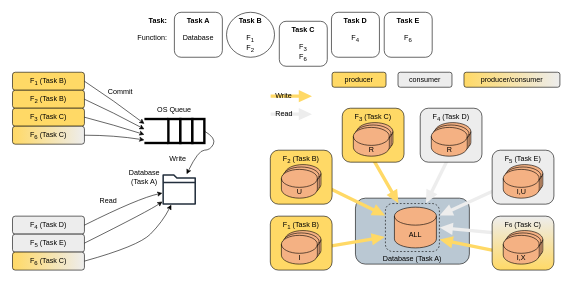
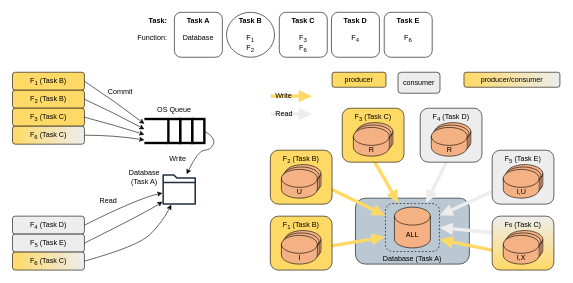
- <mxCell id="84" value="&lt;b&gt;Task C&lt;/b&gt;&lt;div&gt;&lt;br&gt;&lt;/div&gt;&lt;div&gt;F&lt;sub&gt;3&lt;/sub&gt;&lt;/div&gt;&lt;div&gt;F&lt;sub&gt;6&lt;/sub&gt;&lt;br&gt;&lt;/div&gt;" style="rounded=1;whiteSpace=wrap;html=1;verticalAlign=top;" vertex="1" parent="1"><mxGeometry x="465" y="35" width="80" height="75" as="geometry" /></mxCell>
+ <mxCell id="84" value="&lt;b&gt;Task C&lt;/b&gt;&lt;div&gt;&lt;br&gt;&lt;/div&gt;&lt;div&gt;F&lt;sub&gt;3&lt;/sub&gt;&lt;/div&gt;&lt;div&gt;F&lt;sub&gt;6&lt;/sub&gt;&lt;br&gt;&lt;/div&gt;" style="rounded=1;whiteSpace=wrap;html=1;verticalAlign=top;" vertex="1" parent="1"><mxGeometry x="465" width="80" height="75" as="geometry" y="20" /></mxCell>
- <mxCell id="30" value="consumer" style="rounded=1;whiteSpace=wrap;html=1;fillColor=#ededed;" parent="1" vertex="1"><mxGeometry x="663" y="120" width="90" height="25" as="geometry" /></mxCell>
+ <mxCell id="30" value="consumer" style="rounded=1;whiteSpace=wrap;html=1;fillColor=#ededed;" parent="1" vertex="1"><mxGeometry x="663" y="120" width="70" height="35" as="geometry" /></mxCell>
- <mxCell id="37" value="ALL" style="shape=cylinder3;whiteSpace=wrap;html=1;boundedLbl=1;backgroundOutline=1;size=15;fillColor=#f4b183;" parent="1" vertex="1"><mxGeometry x="657" y="345" width="70" height="68" as="geometry" /></mxCell>
+ <mxCell id="37" value="ALL" style="shape=cylinder3;whiteSpace=wrap;html=1;boundedLbl=1;backgroundOutline=1;size=15;fillColor=#f4b183;" parent="1" vertex="1"><mxGeometry x="657" y="345" width="60" height="68" as="geometry" /></mxCell>
